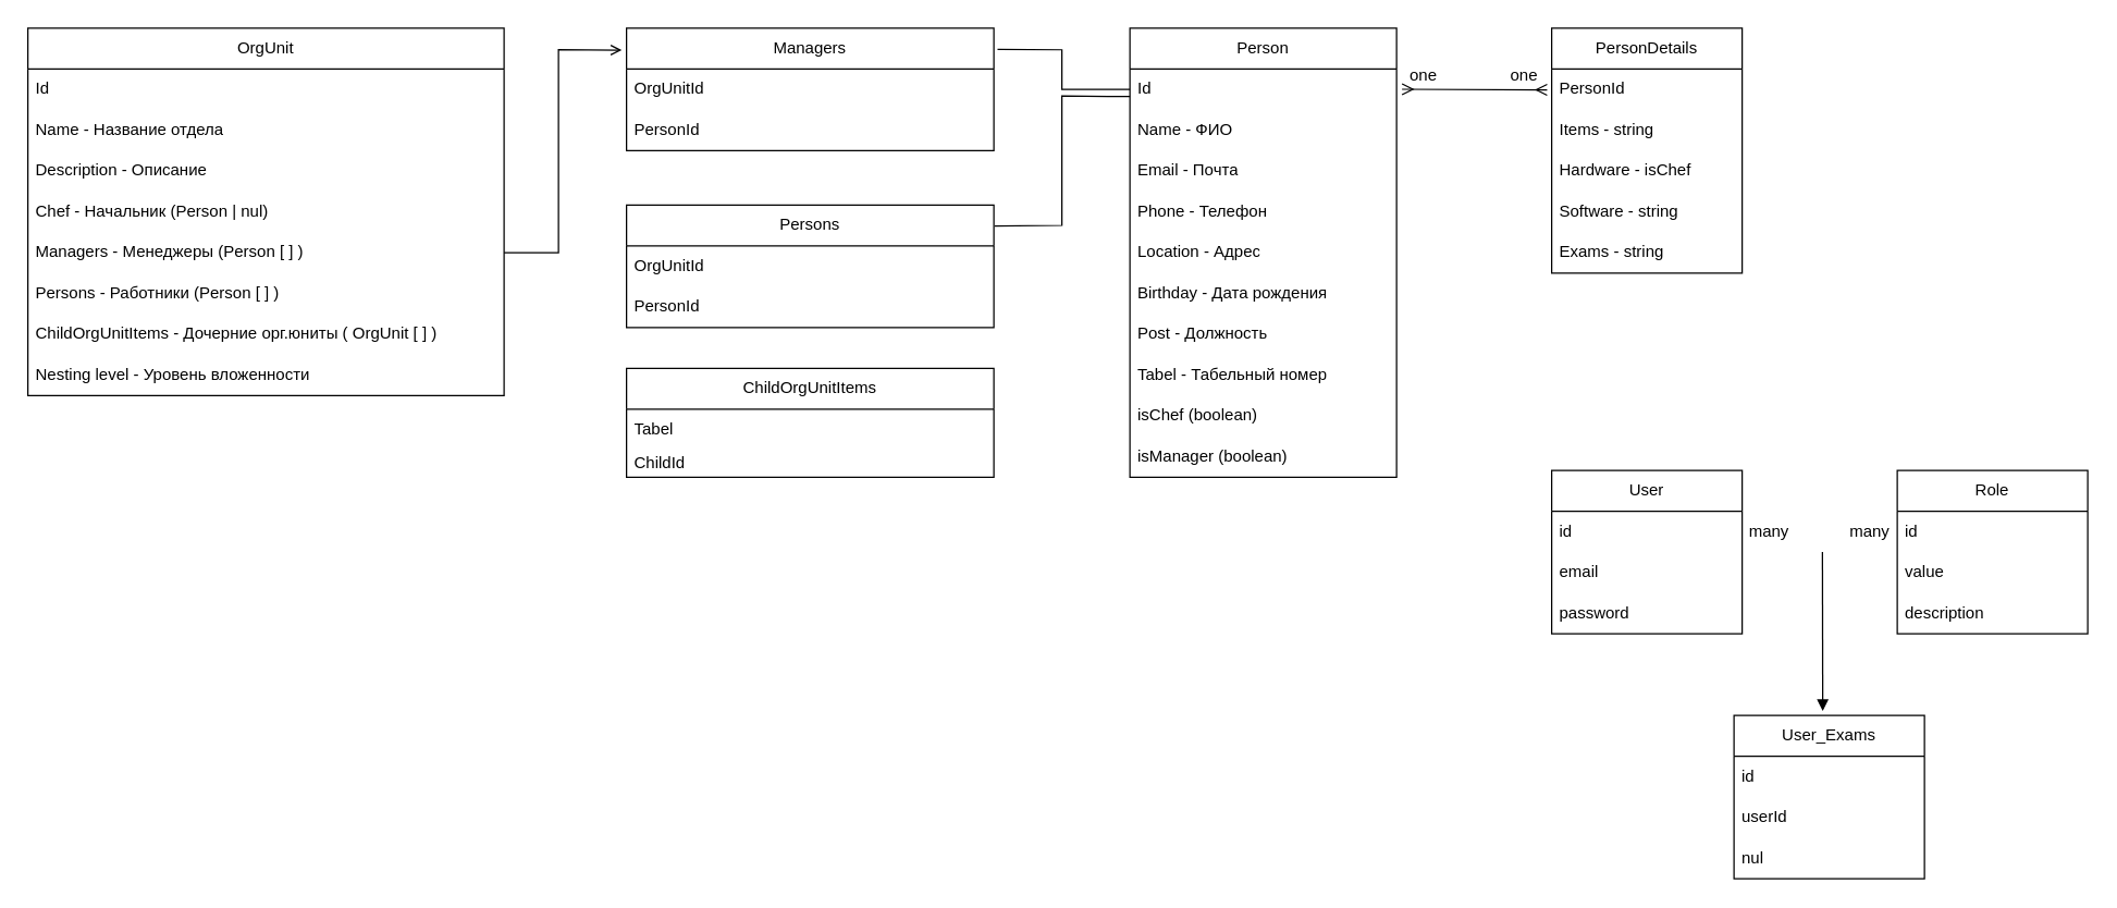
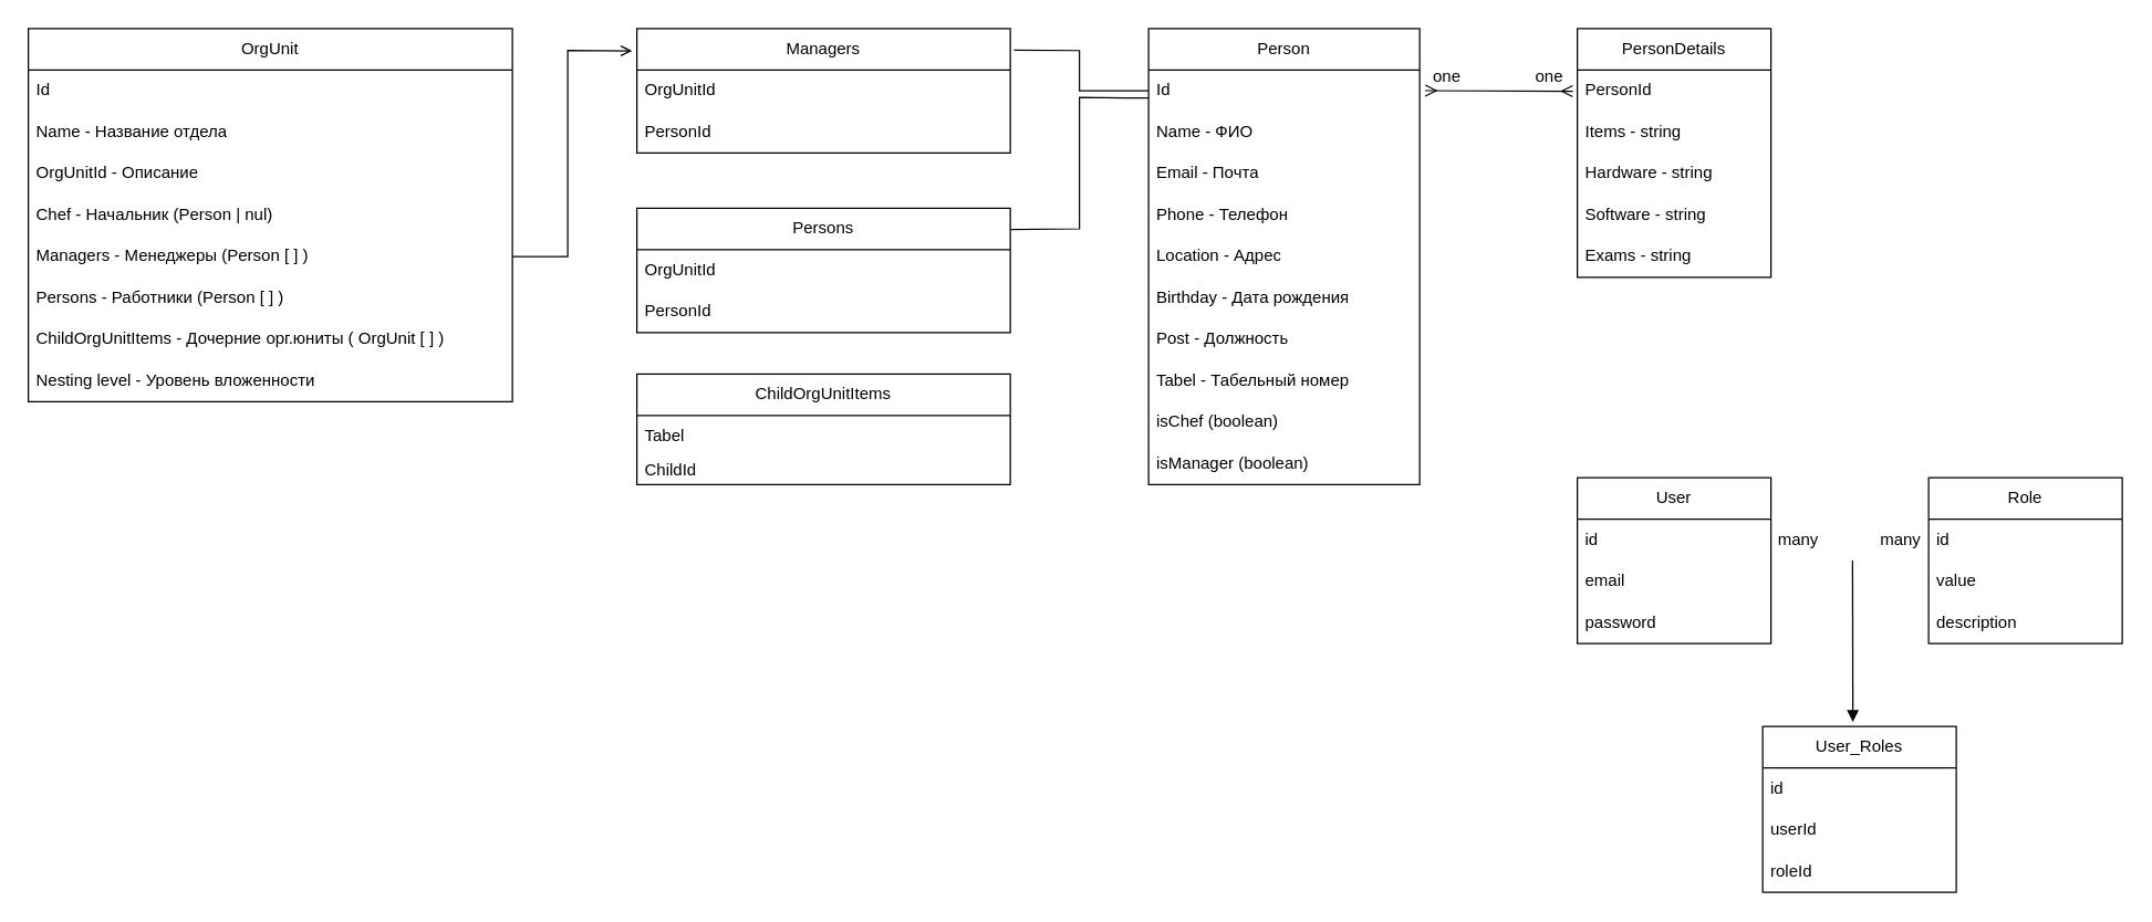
- <mxCell id="24" value="Description - Описание" style="text;strokeColor=none;fillColor=none;align=left;verticalAlign=middle;spacingLeft=4;spacingRight=4;overflow=hidden;points=[[0,0.5],[1,0.5]];portConstraint=eastwest;rotatable=0;whiteSpace=wrap;html=1;" vertex="1" parent="21"><mxGeometry y="90" width="350" height="30" as="geometry" /></mxCell>
+ <mxCell id="24" value="OrgUnitId - Описание" style="text;strokeColor=none;fillColor=none;align=left;verticalAlign=middle;spacingLeft=4;spacingRight=4;overflow=hidden;points=[[0,0.5],[1,0.5]];portConstraint=eastwest;rotatable=0;whiteSpace=wrap;html=1;" vertex="1" parent="21"><mxGeometry y="90" width="350" height="30" as="geometry" /></mxCell>
- <mxCell id="16" value="Hardware - isChef&amp;nbsp;" style="text;strokeColor=none;fillColor=none;align=left;verticalAlign=middle;spacingLeft=4;spacingRight=4;overflow=hidden;points=[[0,0.5],[1,0.5]];portConstraint=eastwest;rotatable=0;whiteSpace=wrap;html=1;" vertex="1" parent="13"><mxGeometry y="90" width="140" height="30" as="geometry" /></mxCell>
+ <mxCell id="16" value="Hardware - string&amp;nbsp;" style="text;strokeColor=none;fillColor=none;align=left;verticalAlign=middle;spacingLeft=4;spacingRight=4;overflow=hidden;points=[[0,0.5],[1,0.5]];portConstraint=eastwest;rotatable=0;whiteSpace=wrap;html=1;" vertex="1" parent="13"><mxGeometry y="90" width="140" height="30" as="geometry" /></mxCell>
- <mxCell id="52" value="User_Exams" style="swimlane;fontStyle=0;childLayout=stackLayout;horizontal=1;startSize=30;horizontalStack=0;resizeParent=1;resizeParentMax=0;resizeLast=0;collapsible=1;marginBottom=0;whiteSpace=wrap;html=1;" vertex="1" parent="1"><mxGeometry x="1274" y="525" width="140" height="120" as="geometry" /></mxCell>
+ <mxCell id="52" value="User_Roles" style="swimlane;fontStyle=0;childLayout=stackLayout;horizontal=1;startSize=30;horizontalStack=0;resizeParent=1;resizeParentMax=0;resizeLast=0;collapsible=1;marginBottom=0;whiteSpace=wrap;html=1;" vertex="1" parent="1"><mxGeometry x="1274" y="525" width="140" height="120" as="geometry" /></mxCell>
- <mxCell id="55" value="nul" style="text;strokeColor=none;fillColor=none;align=left;verticalAlign=middle;spacingLeft=4;spacingRight=4;overflow=hidden;points=[[0,0.5],[1,0.5]];portConstraint=eastwest;rotatable=0;whiteSpace=wrap;html=1;" vertex="1" parent="52"><mxGeometry y="90" width="140" height="30" as="geometry" /></mxCell>
+ <mxCell id="55" value="roleId" style="text;strokeColor=none;fillColor=none;align=left;verticalAlign=middle;spacingLeft=4;spacingRight=4;overflow=hidden;points=[[0,0.5],[1,0.5]];portConstraint=eastwest;rotatable=0;whiteSpace=wrap;html=1;" vertex="1" parent="52"><mxGeometry y="90" width="140" height="30" as="geometry" /></mxCell>
